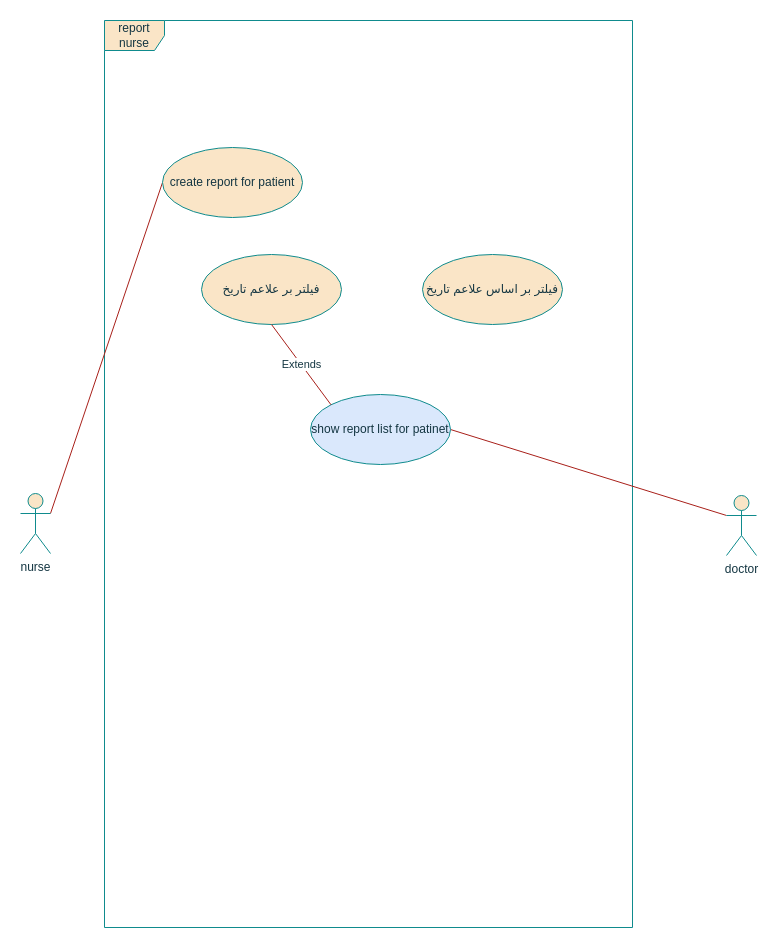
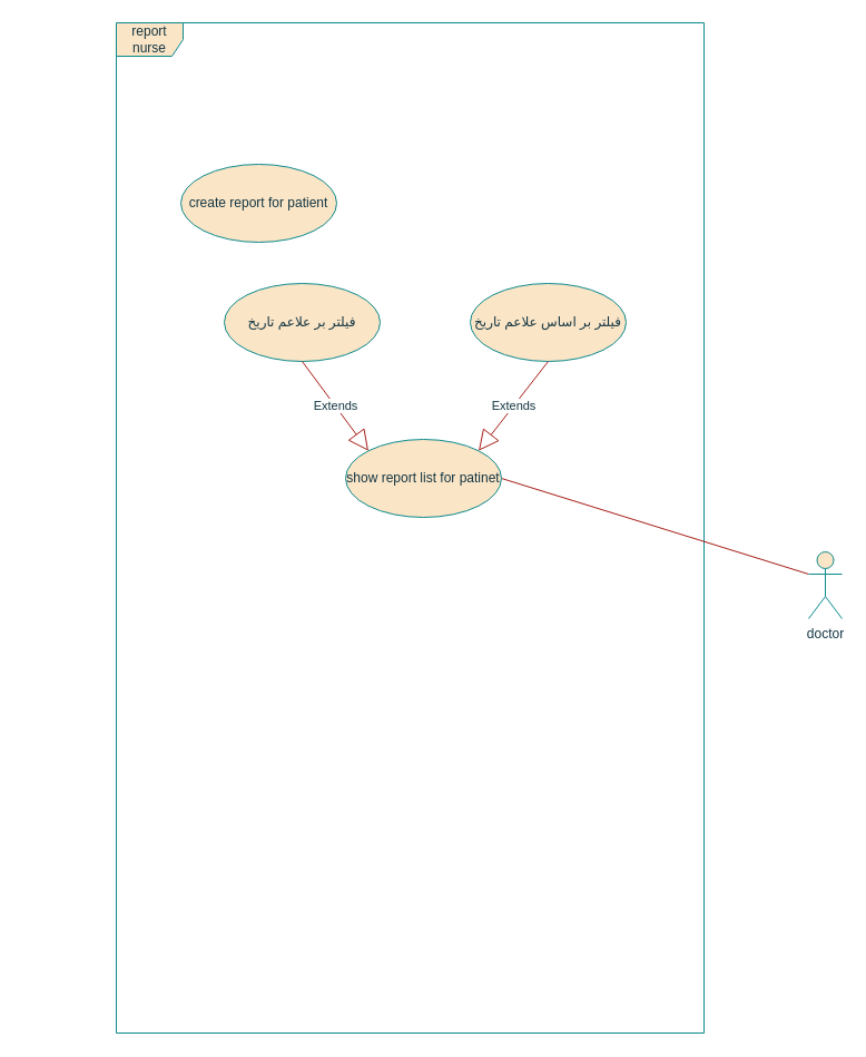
- <mxCell id="3" style="rounded=0;orthogonalLoop=1;jettySize=auto;html=1;exitX=1;exitY=0.333;exitDx=0;exitDy=0;exitPerimeter=0;entryX=0;entryY=0.5;entryDx=0;entryDy=0;strokeColor=#A8201A;fontColor=#143642;fillColor=#FAE5C7;endArrow=none;startFill=0;" edge="1" parent="1" source="4" target="7"><mxGeometry relative="1" as="geometry" /></mxCell>
+ <mxCell id="12" value="Extends" style="endArrow=block;endSize=16;endFill=0;html=1;rounded=0;strokeColor=#A8201A;fontColor=#143642;fillColor=#FAE5C7;exitX=0.5;exitY=1;exitDx=0;exitDy=0;entryX=1;entryY=0;entryDx=0;entryDy=0;" edge="1" parent="1" source="11" target="8"><mxGeometry width="160" relative="1" as="geometry"><mxPoint x="252" y="324" as="sourcePoint" /><mxPoint x="341" y="414" as="targetPoint" /></mxGeometry></mxCell>
- <mxCell id="10" value="Extends" style="endArrow=none;endSize=16;endFill=0;html=1;rounded=0;strokeColor=#A8201A;fontColor=#143642;fillColor=#FAE5C7;exitX=0.5;exitY=1;exitDx=0;exitDy=0;entryX=0;entryY=0;entryDx=0;entryDy=0;" edge="1" parent="1" source="9" target="8"><mxGeometry width="160" relative="1" as="geometry"><mxPoint x="300" y="475" as="sourcePoint" /><mxPoint x="460" y="475" as="targetPoint" /></mxGeometry></mxCell>
+ <mxCell id="10" value="Extends" style="endArrow=block;endSize=16;endFill=0;html=1;rounded=0;strokeColor=#A8201A;fontColor=#143642;fillColor=#FAE5C7;exitX=0.5;exitY=1;exitDx=0;exitDy=0;entryX=0;entryY=0;entryDx=0;entryDy=0;" edge="1" parent="1" source="9" target="8"><mxGeometry width="160" relative="1" as="geometry"><mxPoint x="300" y="475" as="sourcePoint" /><mxPoint x="460" y="475" as="targetPoint" /></mxGeometry></mxCell>
- <mxCell id="8" value="show report list for patinet" style="ellipse;whiteSpace=wrap;html=1;strokeColor=#0F8B8D;fontColor=#143642;fillColor=#dae8fc;" vertex="1" parent="1"><mxGeometry x="310" y="394" width="140" height="70" as="geometry" /></mxCell>
+ <mxCell id="8" value="show report list for patinet" style="ellipse;whiteSpace=wrap;html=1;strokeColor=#0F8B8D;fontColor=#143642;fillColor=#FAE5C7;" vertex="1" parent="1"><mxGeometry x="310" y="394" width="140" height="70" as="geometry" /></mxCell>
- <mxCell id="4" value="nurse" style="shape=umlActor;verticalLabelPosition=bottom;verticalAlign=top;html=1;strokeColor=#0F8B8D;fontColor=#143642;fillColor=#FAE5C7;" vertex="1" parent="1"><mxGeometry x="20" y="493" width="30" height="60" as="geometry" /></mxCell>
